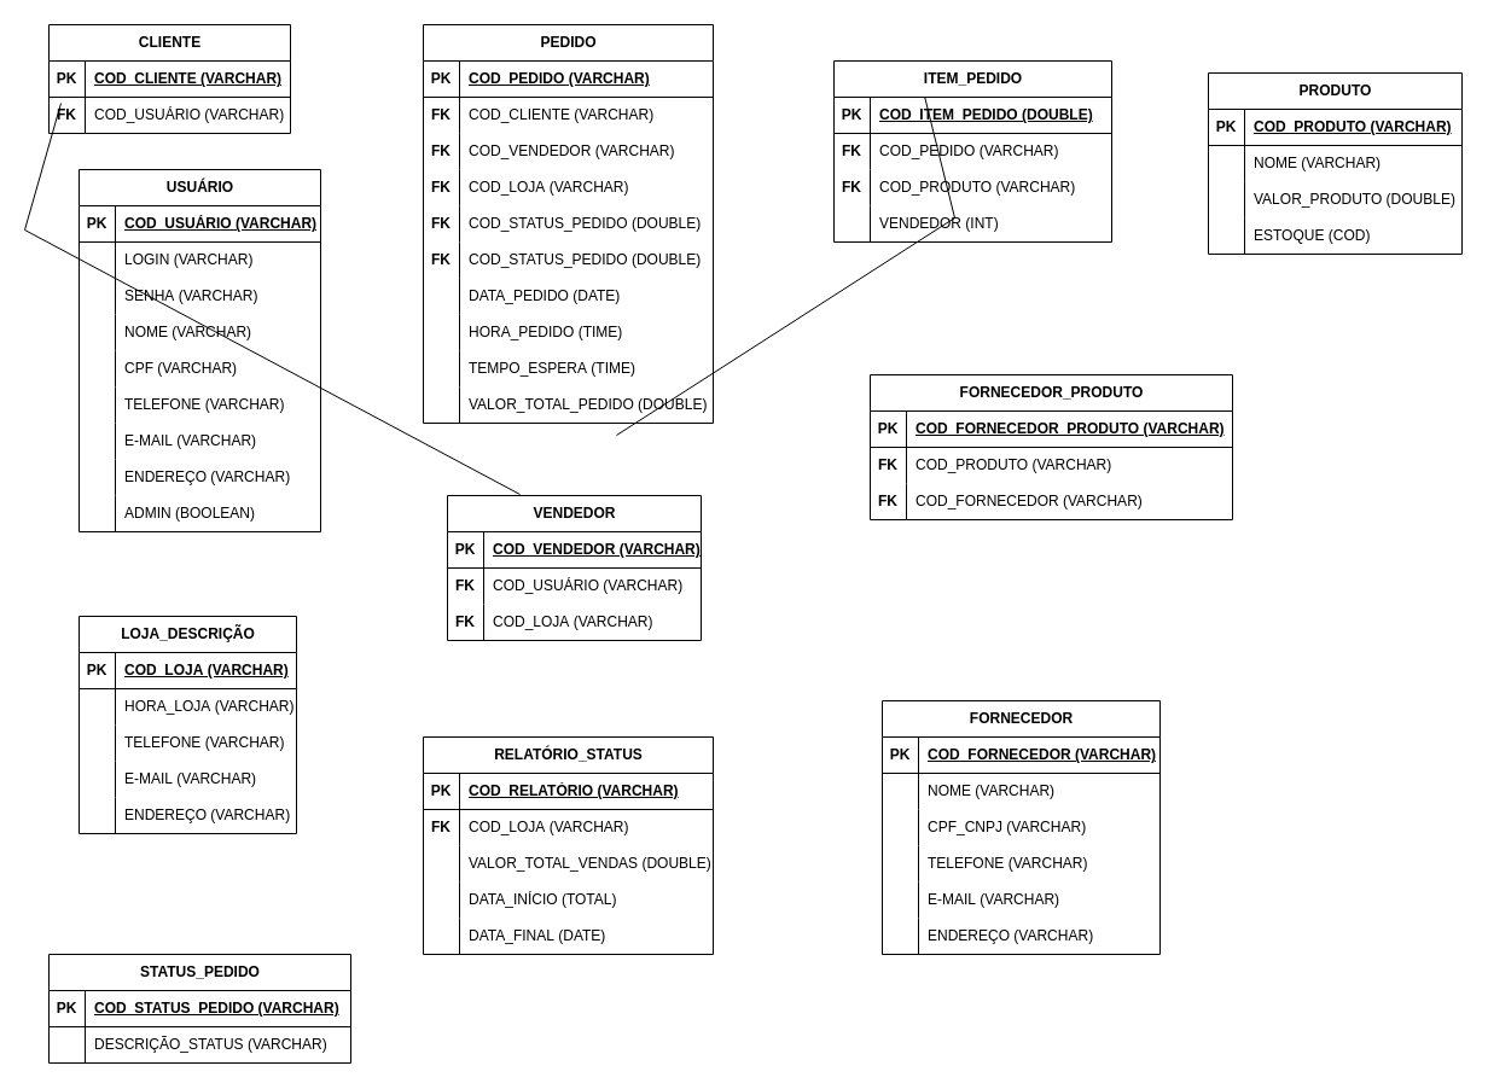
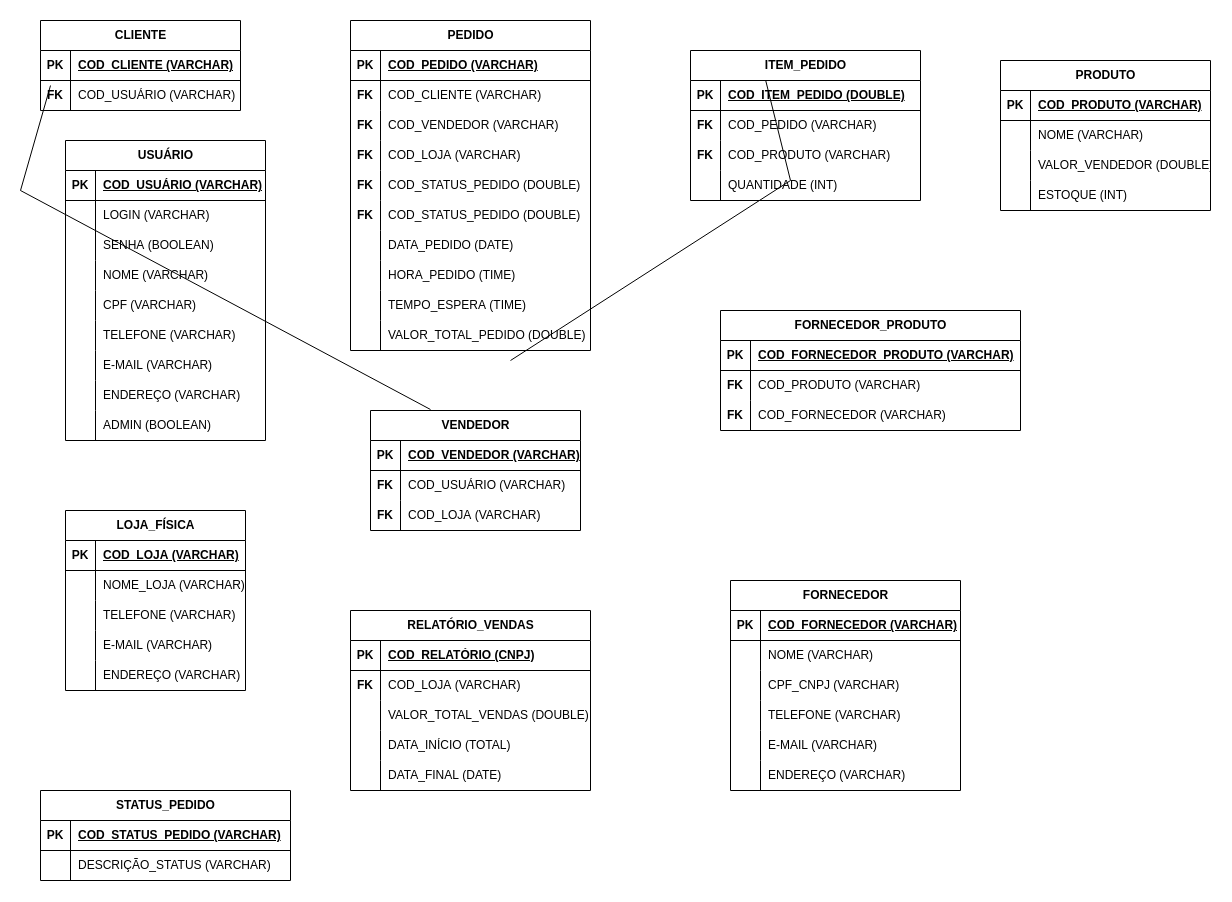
- <mxCell id="160" value="VALOR_PRODUTO&amp;nbsp;(DOUBLE)" style="shape=partialRectangle;connectable=0;fillColor=none;top=0;left=0;bottom=0;right=0;align=left;spacingLeft=6;overflow=hidden;whiteSpace=wrap;html=1;" vertex="1" parent="158"><mxGeometry x="30" width="180" height="30" as="geometry"><mxRectangle width="180" height="30" as="alternateBounds" /></mxGeometry></mxCell>
+ <mxCell id="160" value="VALOR_VENDEDOR&amp;nbsp;(DOUBLE)" style="shape=partialRectangle;connectable=0;fillColor=none;top=0;left=0;bottom=0;right=0;align=left;spacingLeft=6;overflow=hidden;whiteSpace=wrap;html=1;" vertex="1" parent="158"><mxGeometry x="30" width="180" height="30" as="geometry"><mxRectangle width="180" height="30" as="alternateBounds" /></mxGeometry></mxCell>
- <mxCell id="150" value="VENDEDOR&amp;nbsp;(INT)" style="shape=partialRectangle;connectable=0;fillColor=none;top=0;left=0;bottom=0;right=0;align=left;spacingLeft=6;overflow=hidden;whiteSpace=wrap;html=1;" vertex="1" parent="148"><mxGeometry x="30" width="200" height="30" as="geometry"><mxRectangle width="200" height="30" as="alternateBounds" /></mxGeometry></mxCell>
+ <mxCell id="150" value="QUANTIDADE&amp;nbsp;(INT)" style="shape=partialRectangle;connectable=0;fillColor=none;top=0;left=0;bottom=0;right=0;align=left;spacingLeft=6;overflow=hidden;whiteSpace=wrap;html=1;" vertex="1" parent="148"><mxGeometry x="30" width="200" height="30" as="geometry"><mxRectangle width="200" height="30" as="alternateBounds" /></mxGeometry></mxCell>
- <mxCell id="163" value="ESTOQUE&amp;nbsp;(COD)" style="shape=partialRectangle;connectable=0;fillColor=none;top=0;left=0;bottom=0;right=0;align=left;spacingLeft=6;overflow=hidden;whiteSpace=wrap;html=1;" vertex="1" parent="161"><mxGeometry x="30" width="180" height="30" as="geometry"><mxRectangle width="180" height="30" as="alternateBounds" /></mxGeometry></mxCell>
+ <mxCell id="163" value="ESTOQUE&amp;nbsp;(INT)" style="shape=partialRectangle;connectable=0;fillColor=none;top=0;left=0;bottom=0;right=0;align=left;spacingLeft=6;overflow=hidden;whiteSpace=wrap;html=1;" vertex="1" parent="161"><mxGeometry x="30" width="180" height="30" as="geometry"><mxRectangle width="180" height="30" as="alternateBounds" /></mxGeometry></mxCell>
- <mxCell id="64" value="SENHA&amp;nbsp;(VARCHAR)" style="shape=partialRectangle;connectable=0;fillColor=none;top=0;left=0;bottom=0;right=0;align=left;spacingLeft=6;overflow=hidden;whiteSpace=wrap;html=1;" parent="62" vertex="1"><mxGeometry x="30" width="170" height="30" as="geometry"><mxRectangle width="170" height="30" as="alternateBounds" /></mxGeometry></mxCell>
+ <mxCell id="64" value="SENHA&amp;nbsp;(BOOLEAN)" style="shape=partialRectangle;connectable=0;fillColor=none;top=0;left=0;bottom=0;right=0;align=left;spacingLeft=6;overflow=hidden;whiteSpace=wrap;html=1;" parent="62" vertex="1"><mxGeometry x="30" width="170" height="30" as="geometry"><mxRectangle width="170" height="30" as="alternateBounds" /></mxGeometry></mxCell>
- <mxCell id="4" value="LOJA_DESCRIÇÃO" style="shape=table;startSize=30;container=1;collapsible=1;childLayout=tableLayout;fixedRows=1;rowLines=0;fontStyle=1;align=center;resizeLast=1;html=1;" parent="1" vertex="1"><mxGeometry x="65" y="510" width="180" height="180" as="geometry" /></mxCell>
+ <mxCell id="4" value="LOJA_FÍSICA" style="shape=table;startSize=30;container=1;collapsible=1;childLayout=tableLayout;fixedRows=1;rowLines=0;fontStyle=1;align=center;resizeLast=1;html=1;" parent="1" vertex="1"><mxGeometry x="65" y="510" width="180" height="180" as="geometry" /></mxCell>
- <mxCell id="10" value="HORA_LOJA&amp;nbsp;(VARCHAR)" style="shape=partialRectangle;connectable=0;fillColor=none;top=0;left=0;bottom=0;right=0;align=left;spacingLeft=6;overflow=hidden;whiteSpace=wrap;html=1;" parent="8" vertex="1"><mxGeometry x="30" width="150" height="30" as="geometry"><mxRectangle width="150" height="30" as="alternateBounds" /></mxGeometry></mxCell>
+ <mxCell id="10" value="NOME_LOJA&amp;nbsp;(VARCHAR)" style="shape=partialRectangle;connectable=0;fillColor=none;top=0;left=0;bottom=0;right=0;align=left;spacingLeft=6;overflow=hidden;whiteSpace=wrap;html=1;" parent="8" vertex="1"><mxGeometry x="30" width="150" height="30" as="geometry"><mxRectangle width="150" height="30" as="alternateBounds" /></mxGeometry></mxCell>
- <mxCell id="20" value="RELATÓRIO_STATUS" style="shape=table;startSize=30;container=1;collapsible=1;childLayout=tableLayout;fixedRows=1;rowLines=0;fontStyle=1;align=center;resizeLast=1;html=1;" parent="1" vertex="1"><mxGeometry x="350" y="610" width="240" height="180" as="geometry" /></mxCell>
+ <mxCell id="20" value="RELATÓRIO_VENDAS" style="shape=table;startSize=30;container=1;collapsible=1;childLayout=tableLayout;fixedRows=1;rowLines=0;fontStyle=1;align=center;resizeLast=1;html=1;" parent="1" vertex="1"><mxGeometry x="350" y="610" width="240" height="180" as="geometry" /></mxCell>
- <mxCell id="23" value="COD_RELATÓRIO&amp;nbsp;(VARCHAR)" style="shape=partialRectangle;connectable=0;fillColor=none;top=0;left=0;bottom=0;right=0;align=left;spacingLeft=6;fontStyle=5;overflow=hidden;whiteSpace=wrap;html=1;" parent="21" vertex="1"><mxGeometry x="30" width="210" height="30" as="geometry"><mxRectangle width="210" height="30" as="alternateBounds" /></mxGeometry></mxCell>
+ <mxCell id="23" value="COD_RELATÓRIO&amp;nbsp;(CNPJ)" style="shape=partialRectangle;connectable=0;fillColor=none;top=0;left=0;bottom=0;right=0;align=left;spacingLeft=6;fontStyle=5;overflow=hidden;whiteSpace=wrap;html=1;" parent="21" vertex="1"><mxGeometry x="30" width="210" height="30" as="geometry"><mxRectangle width="210" height="30" as="alternateBounds" /></mxGeometry></mxCell>
